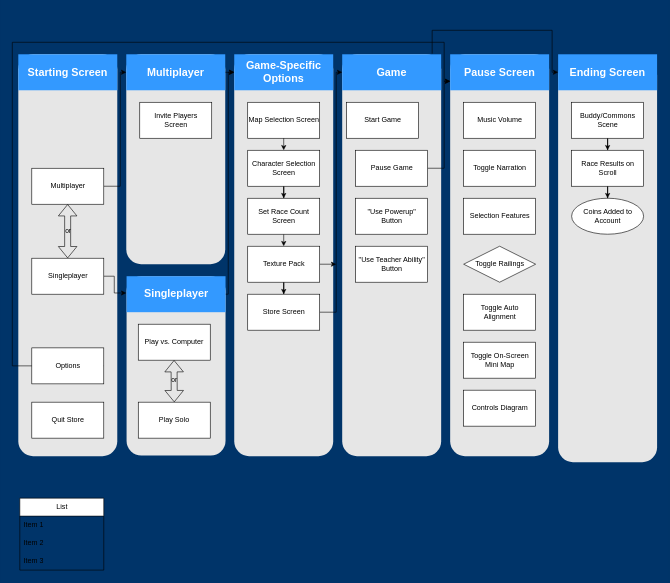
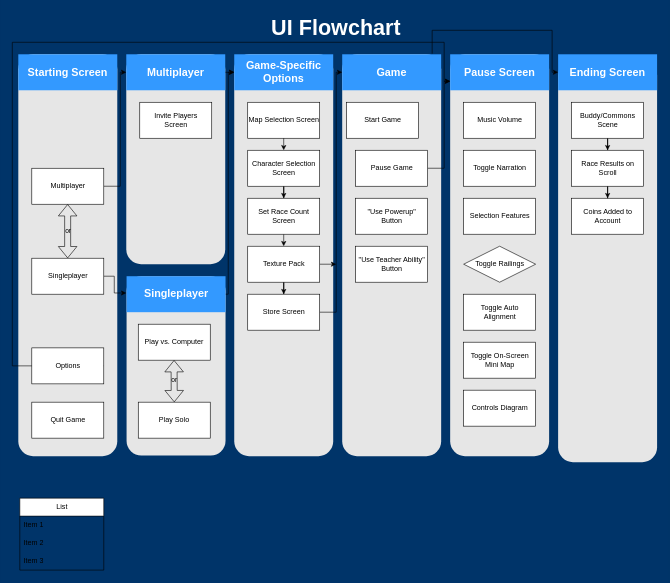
+ <mxCell id="16" value="UI Flowchart" style="text;html=1;strokeColor=none;fillColor=none;align=center;verticalAlign=middle;whiteSpace=wrap;overflow=hidden;dashed=1;fontSize=36;fontColor=#FFFFFF;fontFamily=Helvetica;fontStyle=1" parent="1" vertex="1"><mxGeometry x="30" y="20" width="1060" height="50" as="geometry" /></mxCell>
- <mxCell id="59" value="Coins Added to Account" style="ellipse;whiteSpace=wrap;html=1;" vertex="1" parent="1"><mxGeometry x="952.5" y="330" width="120" height="60" as="geometry" /></mxCell>
+ <mxCell id="59" value="Coins Added to Account" style="rounded=0;whiteSpace=wrap;html=1;" vertex="1" parent="1"><mxGeometry x="952.5" y="330" width="120" height="60" as="geometry" /></mxCell>
- <mxCell id="35" value="Quit Store" style="rounded=0;whiteSpace=wrap;html=1;" vertex="1" parent="1"><mxGeometry x="52.5" y="670" width="120" height="60" as="geometry" /></mxCell>
+ <mxCell id="35" value="Quit Game" style="rounded=0;whiteSpace=wrap;html=1;" vertex="1" parent="1"><mxGeometry x="52.5" y="670" width="120" height="60" as="geometry" /></mxCell>
